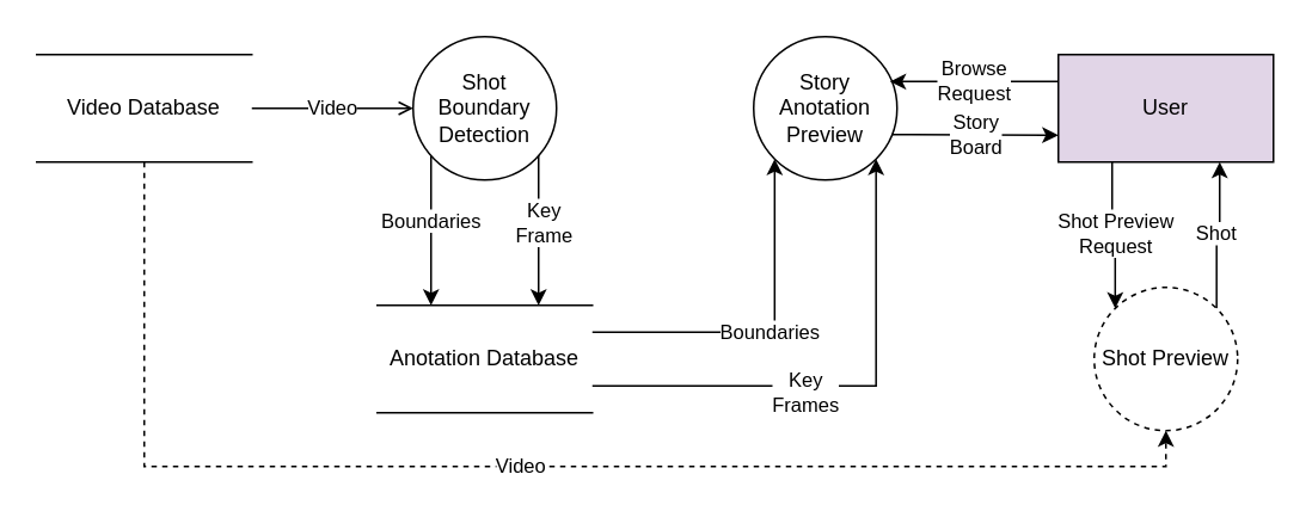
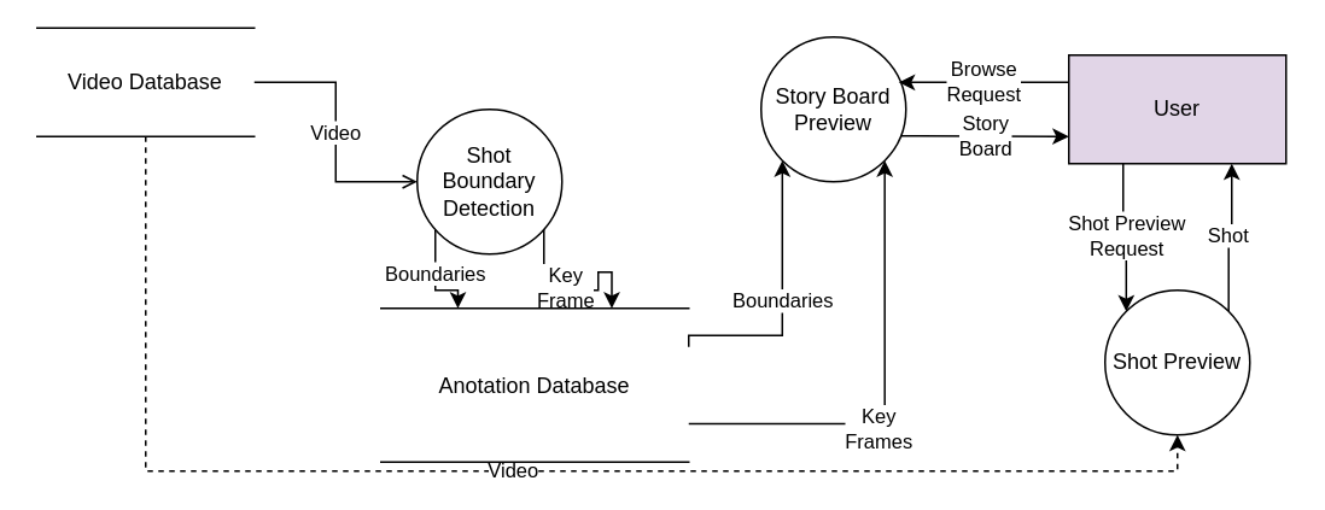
- <mxCell id="4" value="Video Database" style="shape=partialRectangle;whiteSpace=wrap;html=1;left=0;right=0;fillColor=none;" parent="1" vertex="1"><mxGeometry x="20" y="30" width="120" height="60" as="geometry" /></mxCell>
+ <mxCell id="4" value="Video Database" style="shape=partialRectangle;whiteSpace=wrap;html=1;left=0;right=0;fillColor=none;" parent="1" vertex="1"><mxGeometry x="20" y="15" width="120" height="60" as="geometry" /></mxCell>
- <mxCell id="9" value="Shot Boundary Detection" style="ellipse;whiteSpace=wrap;html=1;aspect=fixed;" parent="1" vertex="1"><mxGeometry x="230" y="20" width="80" height="80" as="geometry" /></mxCell>
+ <mxCell id="9" value="Shot Boundary Detection" style="ellipse;whiteSpace=wrap;html=1;aspect=fixed;" parent="1" vertex="1"><mxGeometry x="230" y="60" width="80" height="80" as="geometry" /></mxCell>
- <mxCell id="15" value="Story Anotation Preview" style="ellipse;whiteSpace=wrap;html=1;aspect=fixed;" parent="1" vertex="1"><mxGeometry x="420" y="20" width="80" height="80" as="geometry" /></mxCell>
+ <mxCell id="15" value="Story Board Preview" style="ellipse;whiteSpace=wrap;html=1;aspect=fixed;" parent="1" vertex="1"><mxGeometry x="420" y="20" width="80" height="80" as="geometry" /></mxCell>
- <mxCell id="13" value="Anotation Database" style="shape=partialRectangle;whiteSpace=wrap;html=1;left=0;right=0;fillColor=none;" parent="1" vertex="1"><mxGeometry x="210" y="170" width="120" height="60" as="geometry" /></mxCell>
+ <mxCell id="13" value="Anotation Database" style="shape=partialRectangle;whiteSpace=wrap;html=1;left=0;right=0;fillColor=none;" parent="1" vertex="1"><mxGeometry x="210" y="170" width="170" height="85" as="geometry" /></mxCell>
- <mxCell id="20" value="Shot Preview" style="ellipse;whiteSpace=wrap;html=1;aspect=fixed;dashed=1;" parent="1" vertex="1"><mxGeometry x="610" y="160" width="80" height="80" as="geometry" /></mxCell>
+ <mxCell id="20" value="Shot Preview" style="ellipse;whiteSpace=wrap;html=1;aspect=fixed;" parent="1" vertex="1"><mxGeometry x="610" y="160" width="80" height="80" as="geometry" /></mxCell>
